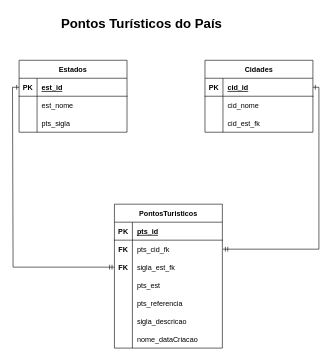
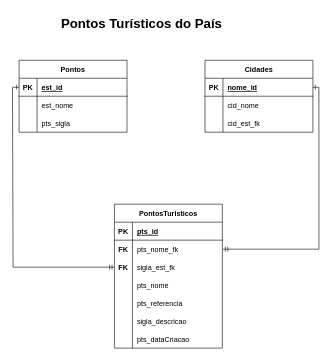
- <mxCell id="12" value="Estados" style="shape=table;startSize=30;container=1;collapsible=1;childLayout=tableLayout;fixedRows=1;rowLines=0;fontStyle=1;align=center;resizeLast=1;" vertex="1" parent="1"><mxGeometry x="31" y="100" width="180" height="120" as="geometry" /></mxCell>
+ <mxCell id="12" value="Pontos" style="shape=table;startSize=30;container=1;collapsible=1;childLayout=tableLayout;fixedRows=1;rowLines=0;fontStyle=1;align=center;resizeLast=1;" vertex="1" parent="1"><mxGeometry x="31" y="100" width="180" height="120" as="geometry" /></mxCell>
- <mxCell id="5" value="cid_id" style="shape=partialRectangle;connectable=0;fillColor=none;top=0;left=0;bottom=0;right=0;align=left;spacingLeft=6;fontStyle=5;overflow=hidden;" vertex="1" parent="3"><mxGeometry x="30" width="150" height="30" as="geometry"><mxRectangle width="150" height="30" as="alternateBounds" /></mxGeometry></mxCell>
+ <mxCell id="5" value="nome_id" style="shape=partialRectangle;connectable=0;fillColor=none;top=0;left=0;bottom=0;right=0;align=left;spacingLeft=6;fontStyle=5;overflow=hidden;" vertex="1" parent="3"><mxGeometry x="30" width="150" height="30" as="geometry"><mxRectangle width="150" height="30" as="alternateBounds" /></mxGeometry></mxCell>
- <mxCell id="28" value="pts_cid_fk" style="shape=partialRectangle;connectable=0;fillColor=none;top=0;left=0;bottom=0;right=0;align=left;spacingLeft=6;overflow=hidden;" vertex="1" parent="26"><mxGeometry x="30" width="150" height="30" as="geometry"><mxRectangle width="150" height="30" as="alternateBounds" /></mxGeometry></mxCell>
+ <mxCell id="28" value="pts_nome_fk" style="shape=partialRectangle;connectable=0;fillColor=none;top=0;left=0;bottom=0;right=0;align=left;spacingLeft=6;overflow=hidden;" vertex="1" parent="26"><mxGeometry x="30" width="150" height="30" as="geometry"><mxRectangle width="150" height="30" as="alternateBounds" /></mxGeometry></mxCell>
- <mxCell id="34" value="pts_est" style="shape=partialRectangle;connectable=0;fillColor=none;top=0;left=0;bottom=0;right=0;align=left;spacingLeft=6;overflow=hidden;" vertex="1" parent="32"><mxGeometry x="30" width="150" height="30" as="geometry"><mxRectangle width="150" height="30" as="alternateBounds" /></mxGeometry></mxCell>
+ <mxCell id="34" value="pts_nome" style="shape=partialRectangle;connectable=0;fillColor=none;top=0;left=0;bottom=0;right=0;align=left;spacingLeft=6;overflow=hidden;" vertex="1" parent="32"><mxGeometry x="30" width="150" height="30" as="geometry"><mxRectangle width="150" height="30" as="alternateBounds" /></mxGeometry></mxCell>
- <mxCell id="43" value="nome_dataCriacao" style="shape=partialRectangle;connectable=0;fillColor=none;top=0;left=0;bottom=0;right=0;align=left;spacingLeft=6;overflow=hidden;" vertex="1" parent="41"><mxGeometry x="30" width="150" height="30" as="geometry"><mxRectangle width="150" height="30" as="alternateBounds" /></mxGeometry></mxCell>
+ <mxCell id="43" value="pts_dataCriacao" style="shape=partialRectangle;connectable=0;fillColor=none;top=0;left=0;bottom=0;right=0;align=left;spacingLeft=6;overflow=hidden;" vertex="1" parent="41"><mxGeometry x="30" width="150" height="30" as="geometry"><mxRectangle width="150" height="30" as="alternateBounds" /></mxGeometry></mxCell>
